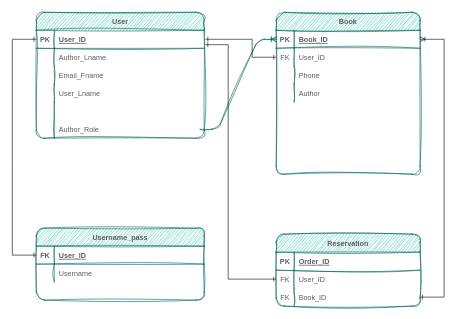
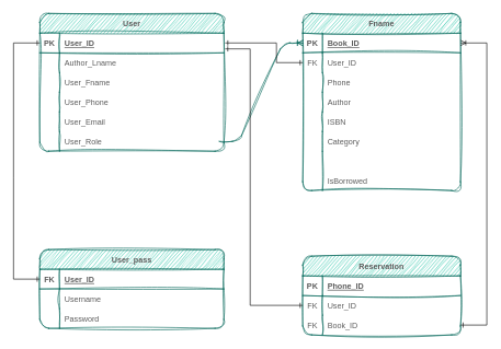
- <mxCell id="21" value="Book" style="shape=table;startSize=30;container=1;collapsible=1;childLayout=tableLayout;fixedRows=1;rowLines=0;fontStyle=1;align=center;resizeLast=1;rounded=1;sketch=1;curveFitting=1;jiggle=2;labelBackgroundColor=none;fillColor=#21C0A5;strokeColor=#006658;fontColor=#5C5C5C;" parent="1" vertex="1"><mxGeometry x="460" y="20" width="240" height="270" as="geometry" /></mxCell>
+ <mxCell id="21" value="Fname" style="shape=table;startSize=30;container=1;collapsible=1;childLayout=tableLayout;fixedRows=1;rowLines=0;fontStyle=1;align=center;resizeLast=1;rounded=1;sketch=1;curveFitting=1;jiggle=2;labelBackgroundColor=none;fillColor=#21C0A5;strokeColor=#006658;fontColor=#5C5C5C;" parent="1" vertex="1"><mxGeometry x="460" y="20" width="240" height="270" as="geometry" /></mxCell>
- <mxCell id="11" value="Email_Fname" style="shape=partialRectangle;overflow=hidden;connectable=0;fillColor=none;top=0;left=0;bottom=0;right=0;align=left;spacingLeft=6;rounded=1;sketch=1;curveFitting=1;jiggle=2;labelBackgroundColor=none;strokeColor=#006658;fontColor=#5C5C5C;" parent="9" vertex="1"><mxGeometry x="30" width="250" height="30" as="geometry"><mxRectangle width="250" height="30" as="alternateBounds" /></mxGeometry></mxCell>
+ <mxCell id="11" value="User_Fname" style="shape=partialRectangle;overflow=hidden;connectable=0;fillColor=none;top=0;left=0;bottom=0;right=0;align=left;spacingLeft=6;rounded=1;sketch=1;curveFitting=1;jiggle=2;labelBackgroundColor=none;strokeColor=#006658;fontColor=#5C5C5C;" parent="9" vertex="1"><mxGeometry x="30" width="250" height="30" as="geometry"><mxRectangle width="250" height="30" as="alternateBounds" /></mxGeometry></mxCell>
- <mxCell id="14" value="User_Lname" style="shape=partialRectangle;overflow=hidden;connectable=0;fillColor=none;top=0;left=0;bottom=0;right=0;align=left;spacingLeft=6;rounded=1;sketch=1;curveFitting=1;jiggle=2;labelBackgroundColor=none;strokeColor=#006658;fontColor=#5C5C5C;" parent="12" vertex="1"><mxGeometry x="30" width="250" height="30" as="geometry"><mxRectangle width="250" height="30" as="alternateBounds" /></mxGeometry></mxCell>
+ <mxCell id="14" value="User_Phone" style="shape=partialRectangle;overflow=hidden;connectable=0;fillColor=none;top=0;left=0;bottom=0;right=0;align=left;spacingLeft=6;rounded=1;sketch=1;curveFitting=1;jiggle=2;labelBackgroundColor=none;strokeColor=#006658;fontColor=#5C5C5C;" parent="12" vertex="1"><mxGeometry x="30" width="250" height="30" as="geometry"><mxRectangle width="250" height="30" as="alternateBounds" /></mxGeometry></mxCell>
+ <mxCell id="17" value="User_Email" style="shape=partialRectangle;overflow=hidden;connectable=0;fillColor=none;top=0;left=0;bottom=0;right=0;align=left;spacingLeft=6;rounded=1;sketch=1;curveFitting=1;jiggle=2;labelBackgroundColor=none;strokeColor=#006658;fontColor=#5C5C5C;" parent="15" vertex="1"><mxGeometry x="30" width="250" height="30" as="geometry"><mxRectangle width="250" height="30" as="alternateBounds" /></mxGeometry></mxCell>
+ <mxCell id="36" value="ISBN" style="shape=partialRectangle;overflow=hidden;connectable=0;fillColor=none;top=0;left=0;bottom=0;right=0;align=left;spacingLeft=6;rounded=1;sketch=1;curveFitting=1;jiggle=2;labelBackgroundColor=none;strokeColor=#006658;fontColor=#5C5C5C;" parent="34" vertex="1"><mxGeometry x="30" width="210" height="30" as="geometry"><mxRectangle width="210" height="30" as="alternateBounds" /></mxGeometry></mxCell>
+ <mxCell id="39" value="Category" style="shape=partialRectangle;overflow=hidden;connectable=0;fillColor=none;top=0;left=0;bottom=0;right=0;align=left;spacingLeft=6;rounded=1;sketch=1;curveFitting=1;jiggle=2;labelBackgroundColor=none;strokeColor=#006658;fontColor=#5C5C5C;" parent="37" vertex="1"><mxGeometry x="30" width="210" height="30" as="geometry"><mxRectangle width="210" height="30" as="alternateBounds" /></mxGeometry></mxCell>
- <mxCell id="20" value="Author_Role" style="shape=partialRectangle;overflow=hidden;connectable=0;fillColor=none;top=0;left=0;bottom=0;right=0;align=left;spacingLeft=6;rounded=1;sketch=1;curveFitting=1;jiggle=2;labelBackgroundColor=none;strokeColor=#006658;fontColor=#5C5C5C;" parent="18" vertex="1"><mxGeometry x="30" width="250" height="30" as="geometry"><mxRectangle width="250" height="30" as="alternateBounds" /></mxGeometry></mxCell>
+ <mxCell id="20" value="User_Role" style="shape=partialRectangle;overflow=hidden;connectable=0;fillColor=none;top=0;left=0;bottom=0;right=0;align=left;spacingLeft=6;rounded=1;sketch=1;curveFitting=1;jiggle=2;labelBackgroundColor=none;strokeColor=#006658;fontColor=#5C5C5C;" parent="18" vertex="1"><mxGeometry x="30" width="250" height="30" as="geometry"><mxRectangle width="250" height="30" as="alternateBounds" /></mxGeometry></mxCell>
+ <mxCell id="44" value="IsBorrowed" style="shape=partialRectangle;overflow=hidden;connectable=0;fillColor=none;top=0;left=0;bottom=0;right=0;align=left;spacingLeft=6;rounded=1;sketch=1;curveFitting=1;jiggle=2;labelBackgroundColor=none;strokeColor=#006658;fontColor=#5C5C5C;" vertex="1" parent="42"><mxGeometry x="30" width="210" height="30" as="geometry"><mxRectangle width="210" height="30" as="alternateBounds" /></mxGeometry></mxCell>
- <mxCell id="46" value="Username_pass" style="shape=table;startSize=30;container=1;collapsible=1;childLayout=tableLayout;fixedRows=1;rowLines=0;fontStyle=1;align=center;resizeLast=1;rounded=1;sketch=1;curveFitting=1;jiggle=2;labelBackgroundColor=none;fillColor=#21C0A5;strokeColor=#006658;fontColor=#5C5C5C;" vertex="1" parent="1"><mxGeometry x="60" y="380" width="280" height="120" as="geometry" /></mxCell>
+ <mxCell id="46" value="User_pass" style="shape=table;startSize=30;container=1;collapsible=1;childLayout=tableLayout;fixedRows=1;rowLines=0;fontStyle=1;align=center;resizeLast=1;rounded=1;sketch=1;curveFitting=1;jiggle=2;labelBackgroundColor=none;fillColor=#21C0A5;strokeColor=#006658;fontColor=#5C5C5C;" vertex="1" parent="1"><mxGeometry x="60" y="380" width="280" height="120" as="geometry" /></mxCell>
- <mxCell id="59" value="Order_ID" style="shape=partialRectangle;overflow=hidden;connectable=0;fillColor=none;top=0;left=0;bottom=0;right=0;align=left;spacingLeft=6;fontStyle=5;rounded=1;sketch=1;curveFitting=1;jiggle=2;labelBackgroundColor=none;strokeColor=#006658;fontColor=#5C5C5C;" vertex="1" parent="57"><mxGeometry x="30" width="210" height="30" as="geometry"><mxRectangle width="210" height="30" as="alternateBounds" /></mxGeometry></mxCell>
+ <mxCell id="59" value="Phone_ID" style="shape=partialRectangle;overflow=hidden;connectable=0;fillColor=none;top=0;left=0;bottom=0;right=0;align=left;spacingLeft=6;fontStyle=5;rounded=1;sketch=1;curveFitting=1;jiggle=2;labelBackgroundColor=none;strokeColor=#006658;fontColor=#5C5C5C;" vertex="1" parent="57"><mxGeometry x="30" width="210" height="30" as="geometry"><mxRectangle width="210" height="30" as="alternateBounds" /></mxGeometry></mxCell>
+ <mxCell id="55" value="Password" style="shape=partialRectangle;overflow=hidden;connectable=0;fillColor=none;top=0;left=0;bottom=0;right=0;align=left;spacingLeft=6;rounded=1;sketch=1;curveFitting=1;jiggle=2;labelBackgroundColor=none;strokeColor=#006658;fontColor=#5C5C5C;" vertex="1" parent="53"><mxGeometry x="30" width="250" height="30" as="geometry"><mxRectangle width="250" height="30" as="alternateBounds" /></mxGeometry></mxCell>
